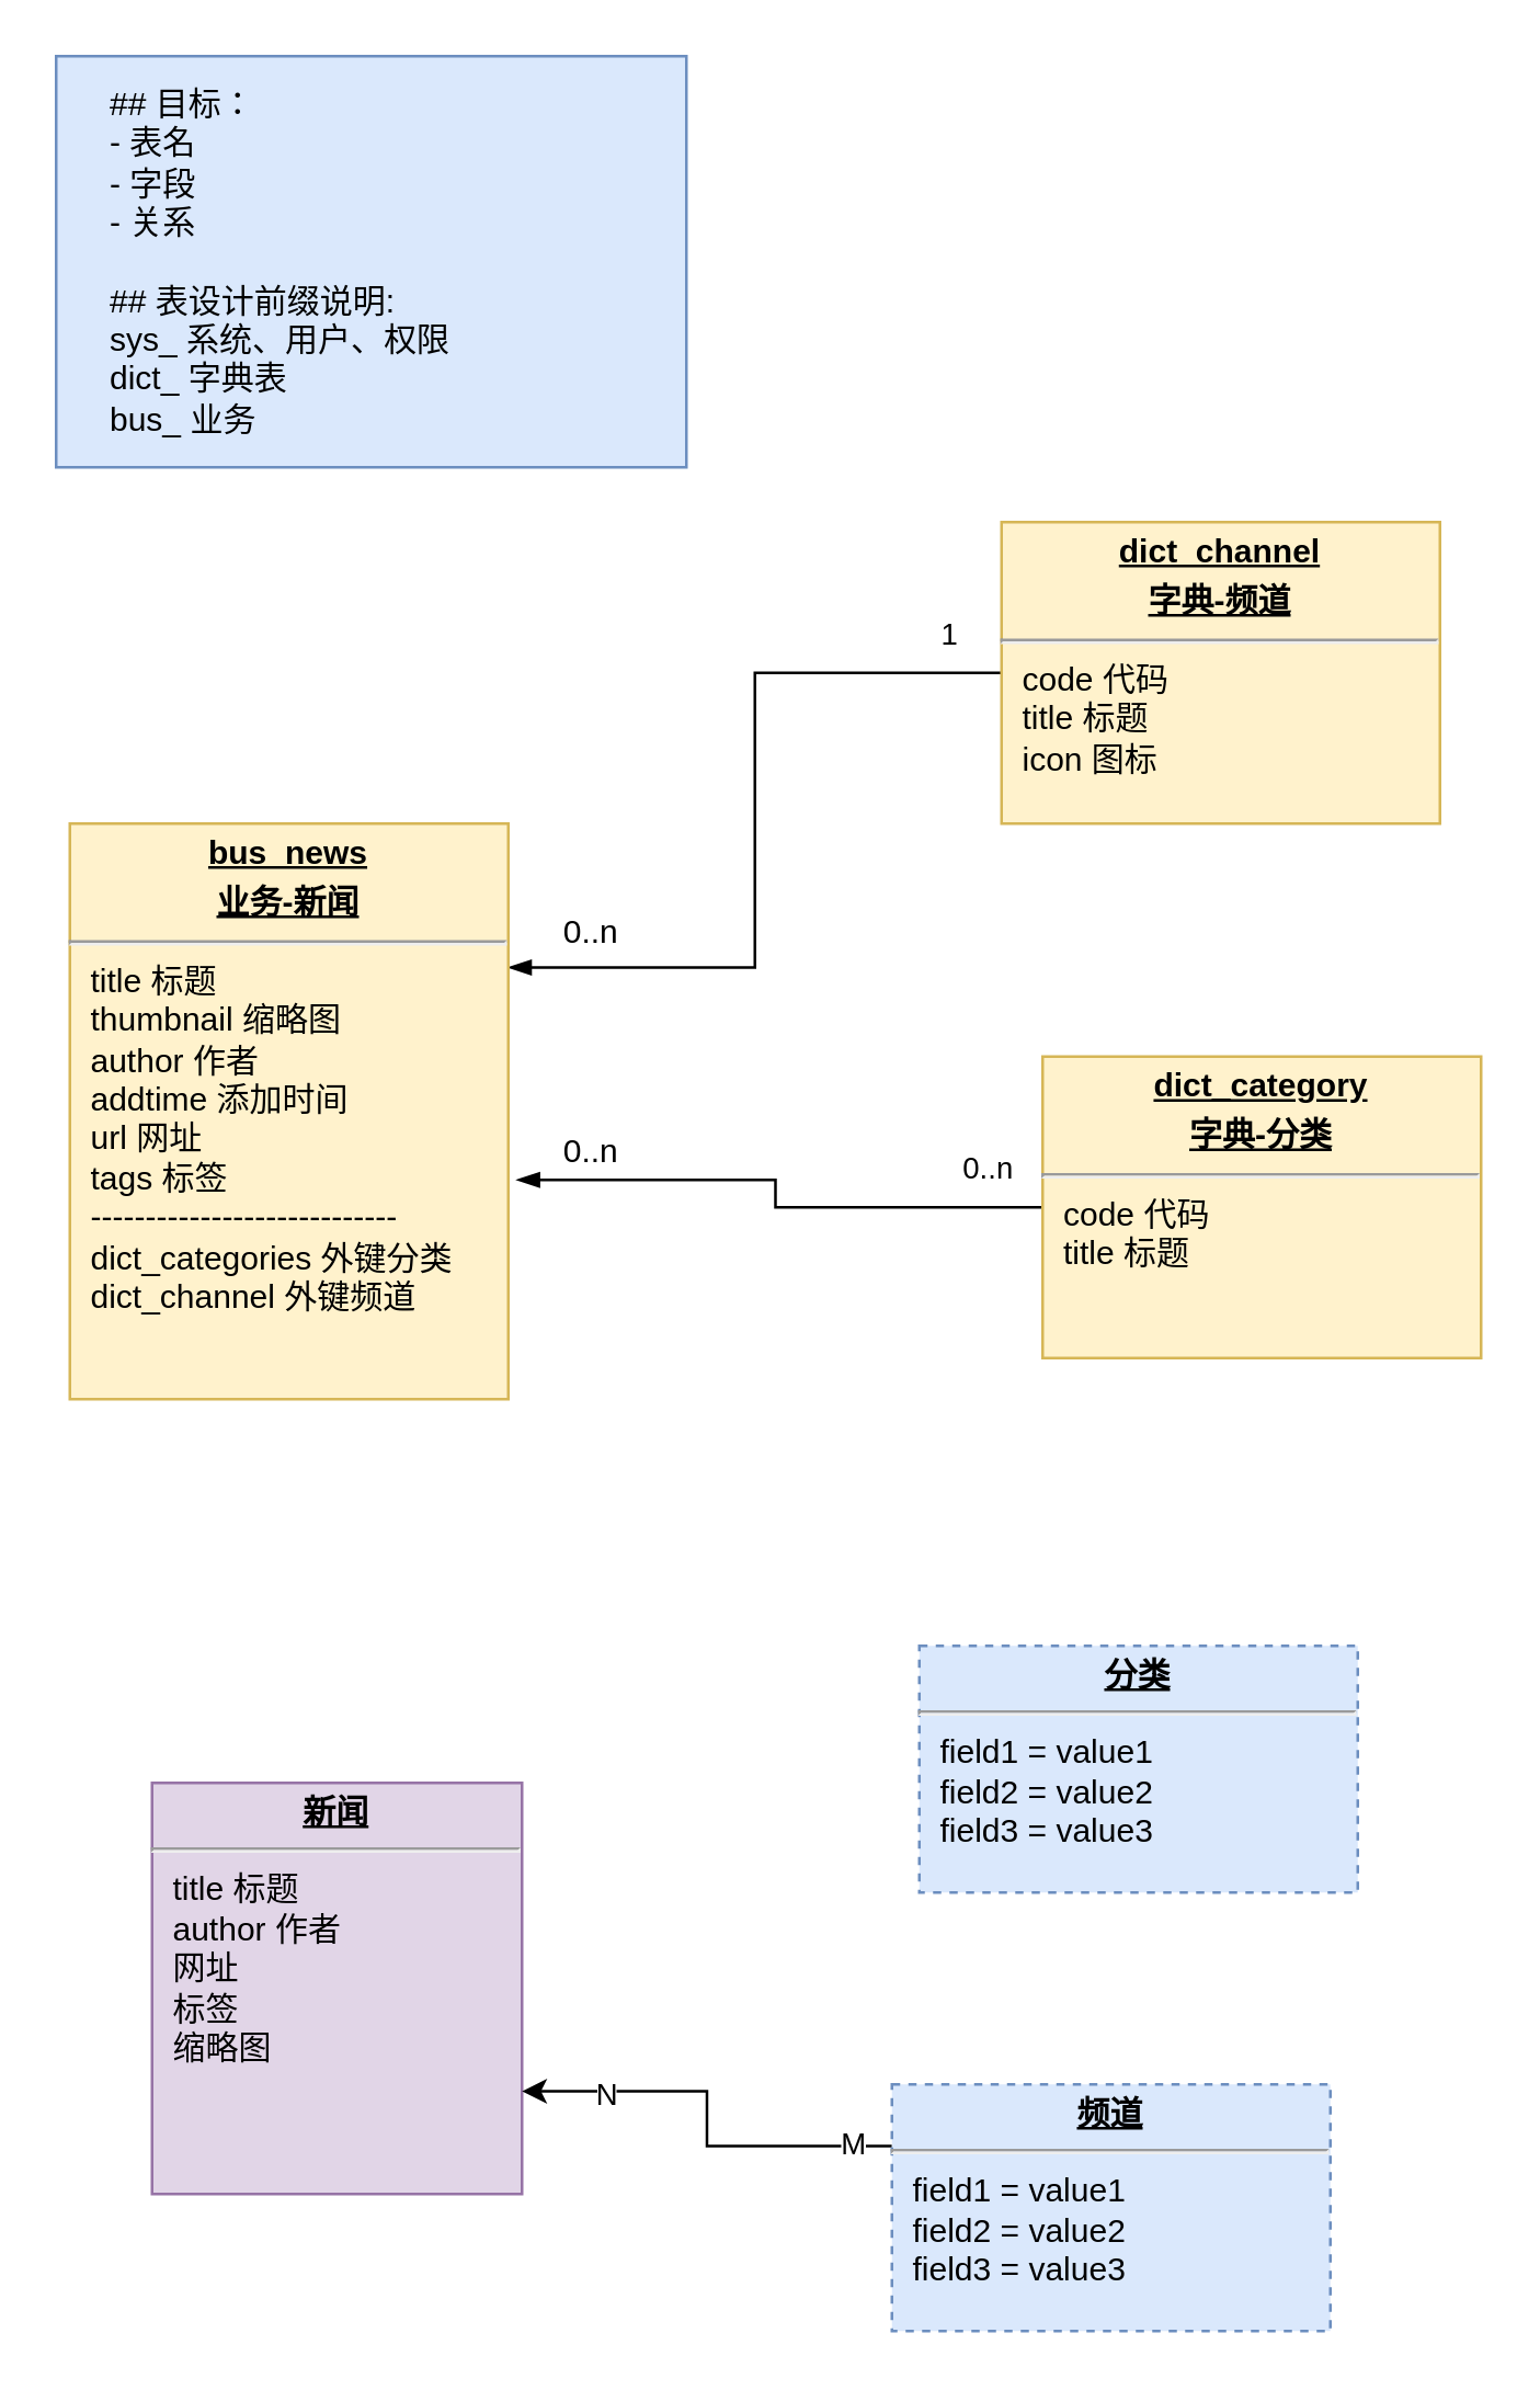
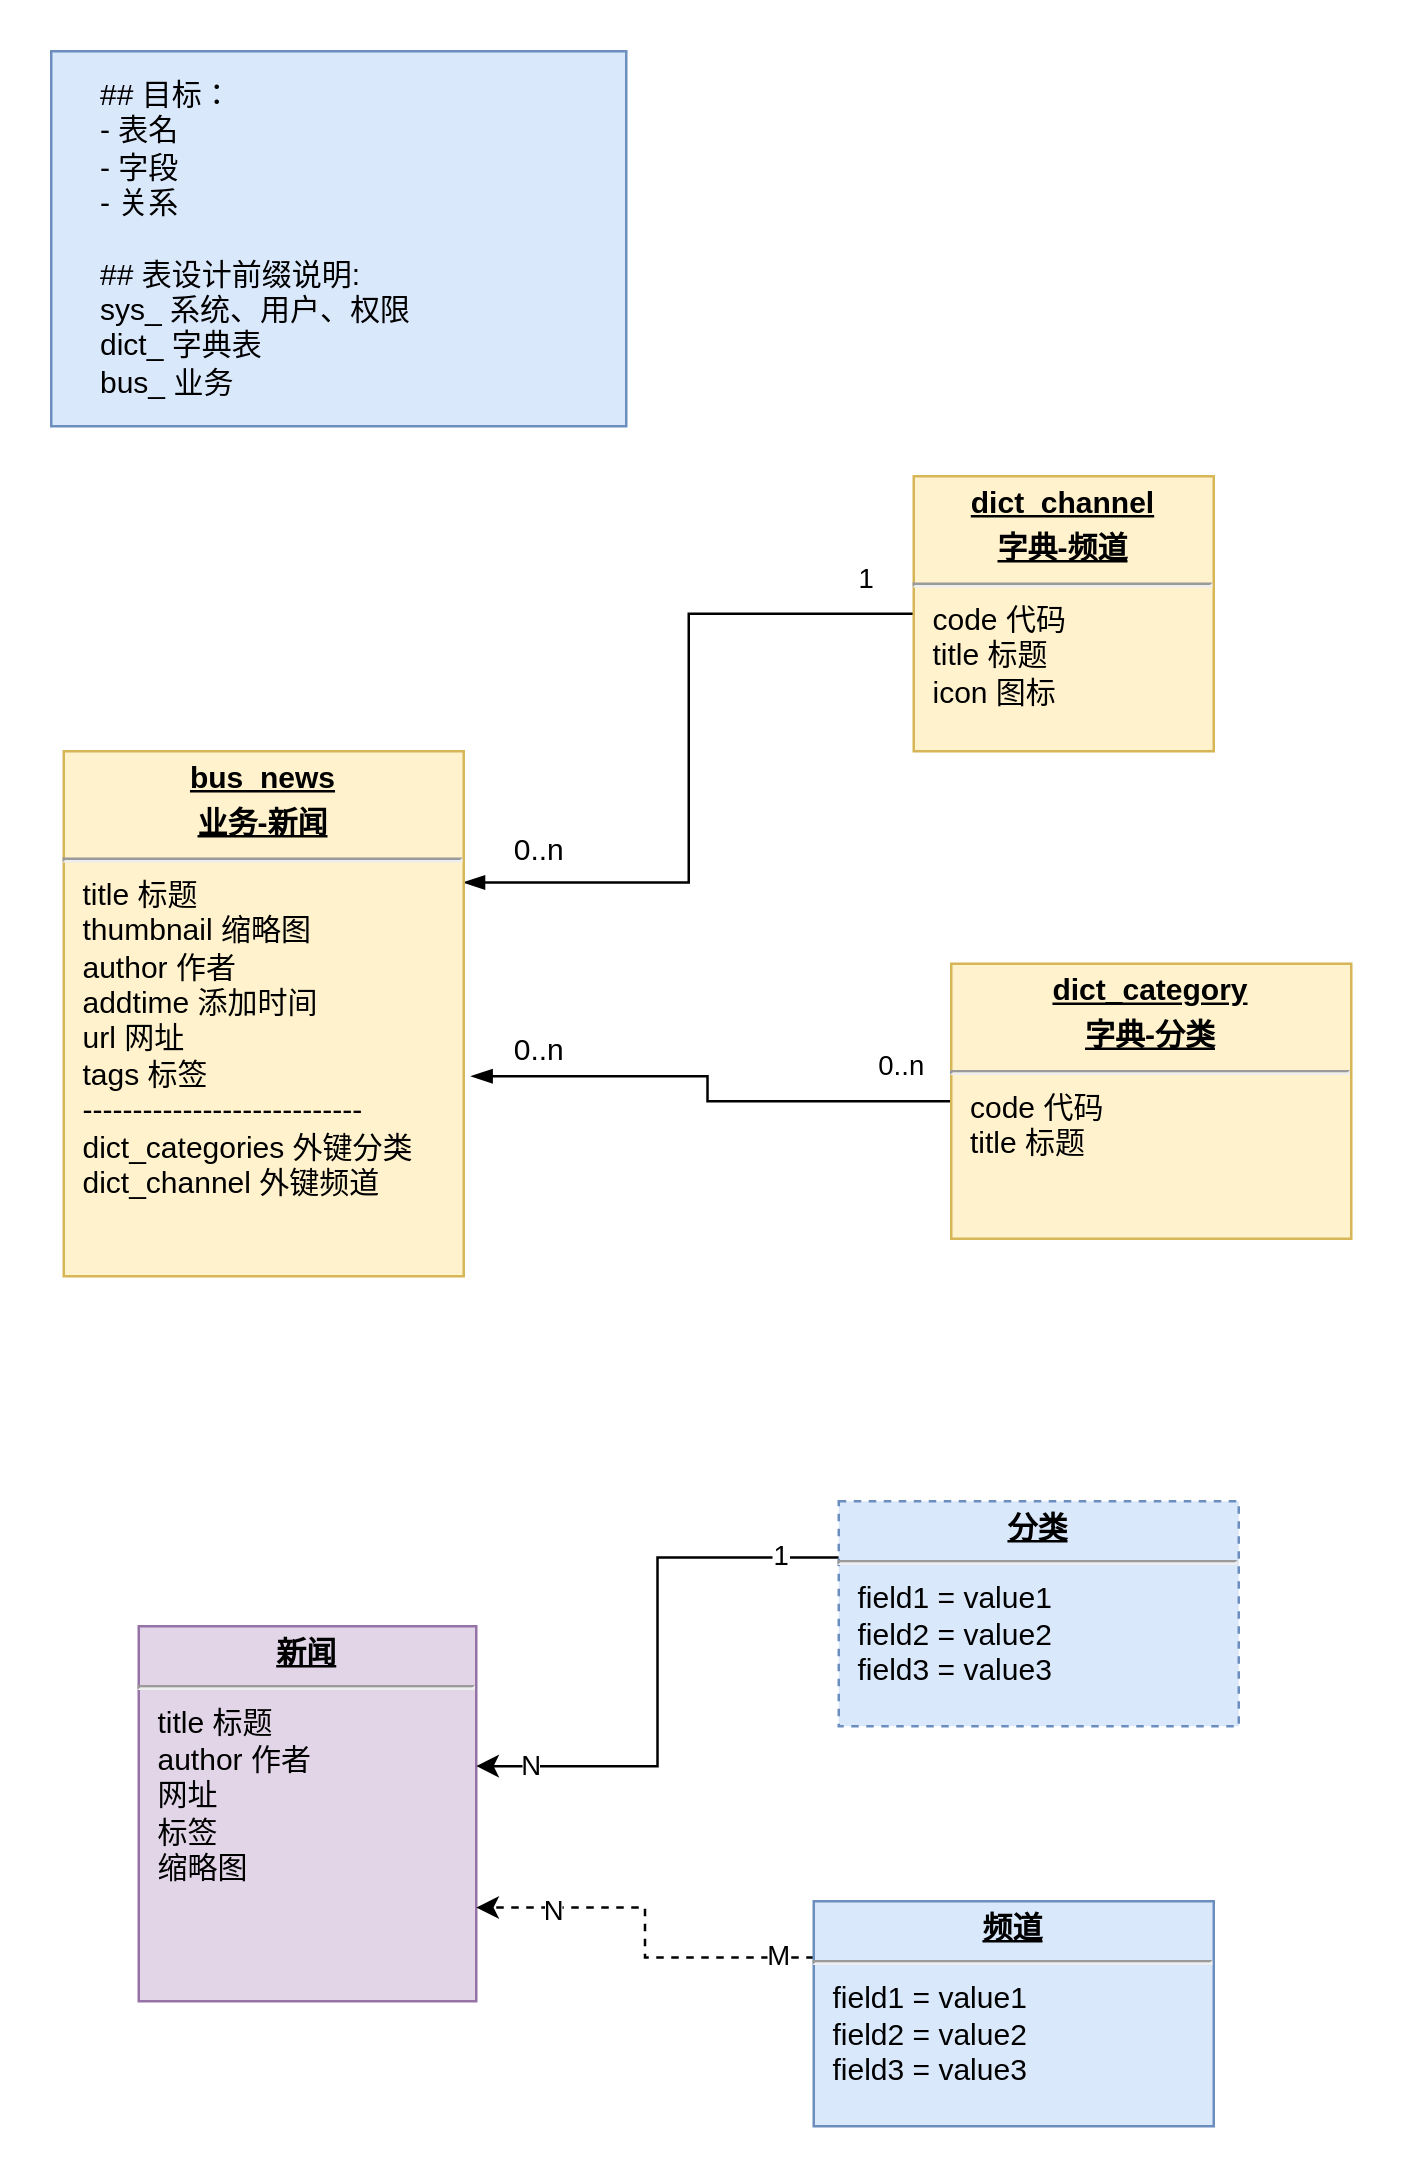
- <mxCell id="7" value="&lt;p style=&quot;margin: 0px ; margin-top: 4px ; text-align: center ; text-decoration: underline&quot;&gt;&lt;b&gt;dict_channel&lt;/b&gt;&lt;/p&gt;&lt;p style=&quot;margin: 0px ; margin-top: 4px ; text-align: center ; text-decoration: underline&quot;&gt;&lt;b&gt;字典-频道&lt;/b&gt;&lt;/p&gt;&lt;hr&gt;&lt;p style=&quot;margin: 0px ; margin-left: 8px&quot;&gt;code 代码&lt;/p&gt;&lt;p style=&quot;margin: 0px ; margin-left: 8px&quot;&gt;title 标题&lt;/p&gt;&lt;p style=&quot;margin: 0px ; margin-left: 8px&quot;&gt;icon 图标&lt;/p&gt;" style="verticalAlign=top;align=left;overflow=fill;fontSize=12;fontFamily=Helvetica;html=1;fillColor=#fff2cc;strokeColor=#d6b656;" parent="1" vertex="1"><mxGeometry x="365" y="190" width="160" height="110" as="geometry" /></mxCell>
+ <mxCell id="7" value="&lt;p style=&quot;margin: 0px ; margin-top: 4px ; text-align: center ; text-decoration: underline&quot;&gt;&lt;b&gt;dict_channel&lt;/b&gt;&lt;/p&gt;&lt;p style=&quot;margin: 0px ; margin-top: 4px ; text-align: center ; text-decoration: underline&quot;&gt;&lt;b&gt;字典-频道&lt;/b&gt;&lt;/p&gt;&lt;hr&gt;&lt;p style=&quot;margin: 0px ; margin-left: 8px&quot;&gt;code 代码&lt;/p&gt;&lt;p style=&quot;margin: 0px ; margin-left: 8px&quot;&gt;title 标题&lt;/p&gt;&lt;p style=&quot;margin: 0px ; margin-left: 8px&quot;&gt;icon 图标&lt;/p&gt;" style="verticalAlign=top;align=left;overflow=fill;fontSize=12;fontFamily=Helvetica;html=1;fillColor=#fff2cc;strokeColor=#d6b656;" parent="1" vertex="1"><mxGeometry x="365" y="190" width="120" height="110" as="geometry" /></mxCell>
+ <mxCell id="17" style="edgeStyle=orthogonalEdgeStyle;rounded=0;orthogonalLoop=1;jettySize=auto;html=1;exitX=0;exitY=0.25;exitDx=0;exitDy=0;entryX=1;entryY=0.373;entryDx=0;entryDy=0;entryPerimeter=0;" edge="1" parent="1" source="20" target="12"><mxGeometry relative="1" as="geometry" /></mxCell>
+ <mxCell id="18" value="N" style="edgeLabel;html=1;align=center;verticalAlign=middle;resizable=0;points=[];" vertex="1" connectable="0" parent="17"><mxGeometry x="0.813" relative="1" as="geometry"><mxPoint as="offset" /></mxGeometry></mxCell>
+ <mxCell id="19" value="1" style="edgeLabel;html=1;align=center;verticalAlign=middle;resizable=0;points=[];" vertex="1" connectable="0" parent="17"><mxGeometry x="-0.794" y="-1" relative="1" as="geometry"><mxPoint as="offset" /></mxGeometry></mxCell>
- <mxCell id="13" style="edgeStyle=orthogonalEdgeStyle;rounded=0;orthogonalLoop=1;jettySize=auto;html=1;exitX=0;exitY=0.25;exitDx=0;exitDy=0;entryX=1;entryY=0.75;entryDx=0;entryDy=0;" edge="1" parent="1" source="16" target="12"><mxGeometry relative="1" as="geometry" /></mxCell>
+ <mxCell id="13" style="edgeStyle=orthogonalEdgeStyle;rounded=0;orthogonalLoop=1;jettySize=auto;html=1;exitX=0;exitY=0.25;exitDx=0;exitDy=0;entryX=1;entryY=0.75;entryDx=0;entryDy=0;dashed=1;" edge="1" parent="1" source="16" target="12"><mxGeometry relative="1" as="geometry" /></mxCell>
- <mxCell id="16" value="&lt;p style=&quot;margin: 0px ; margin-top: 4px ; text-align: center ; text-decoration: underline&quot;&gt;&lt;b&gt;频道&lt;/b&gt;&lt;/p&gt;&lt;hr&gt;&lt;p style=&quot;margin: 0px ; margin-left: 8px&quot;&gt;field1 = value1&lt;br&gt;field2 = value2&lt;br&gt;field3 = value3&lt;/p&gt;" style="verticalAlign=top;align=left;overflow=fill;fontSize=12;fontFamily=Helvetica;html=1;fillColor=#dae8fc;strokeColor=#6c8ebf;dashed=1;" vertex="1" parent="1"><mxGeometry x="325" y="760" width="160" height="90" as="geometry" /></mxCell>
+ <mxCell id="16" value="&lt;p style=&quot;margin: 0px ; margin-top: 4px ; text-align: center ; text-decoration: underline&quot;&gt;&lt;b&gt;频道&lt;/b&gt;&lt;/p&gt;&lt;hr&gt;&lt;p style=&quot;margin: 0px ; margin-left: 8px&quot;&gt;field1 = value1&lt;br&gt;field2 = value2&lt;br&gt;field3 = value3&lt;/p&gt;" style="verticalAlign=top;align=left;overflow=fill;fontSize=12;fontFamily=Helvetica;html=1;fillColor=#dae8fc;strokeColor=#6c8ebf;" vertex="1" parent="1"><mxGeometry x="325" y="760" width="160" height="90" as="geometry" /></mxCell>
